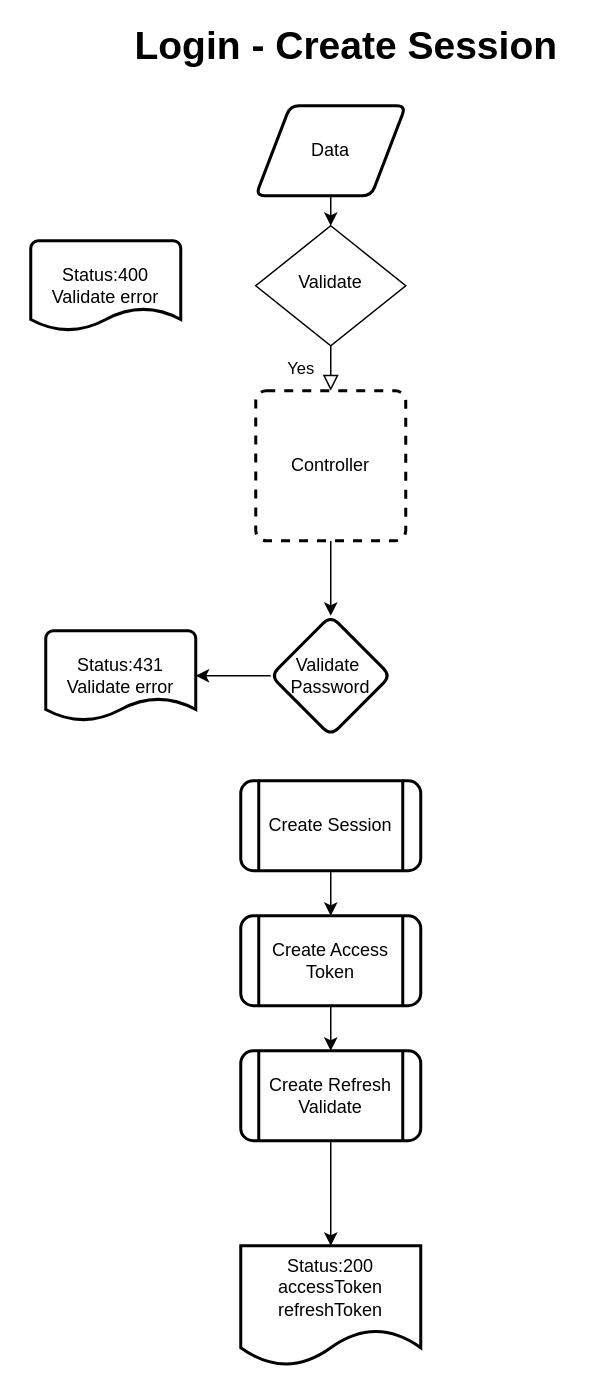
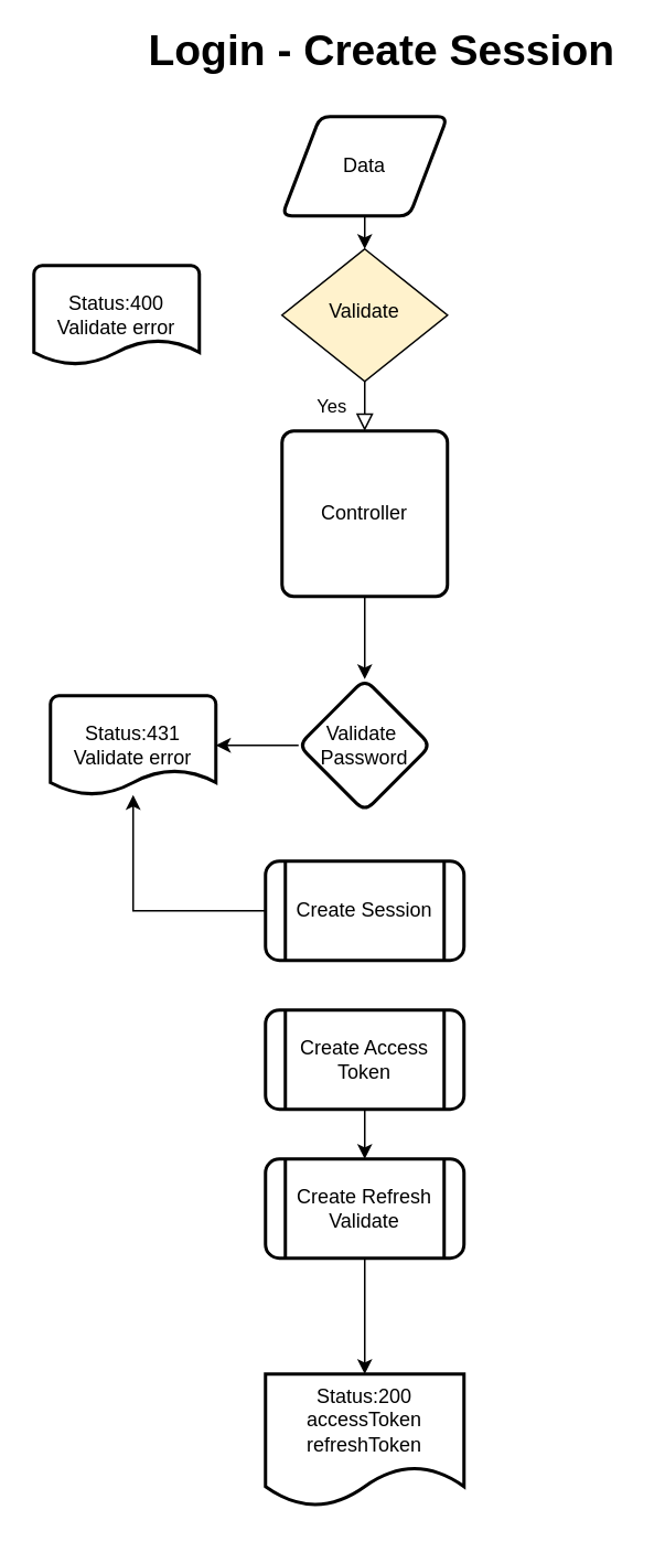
- <mxCell id="3" value="Validate" style="rhombus;whiteSpace=wrap;html=1;shadow=0;fontFamily=Helvetica;fontSize=12;align=center;strokeWidth=1;spacing=6;spacingTop=-4;" vertex="1" parent="1"><mxGeometry x="170" y="150" width="100" height="80" as="geometry" /></mxCell>
+ <mxCell id="3" value="Validate" style="rhombus;whiteSpace=wrap;html=1;shadow=0;fontFamily=Helvetica;fontSize=12;align=center;strokeWidth=1;spacing=6;spacingTop=-4;fillColor=#fff2cc;" vertex="1" parent="1"><mxGeometry x="170" y="150" width="100" height="80" as="geometry" /></mxCell>
- <mxCell id="7" value="Controller" style="rounded=1;whiteSpace=wrap;html=1;absoluteArcSize=1;arcSize=14;strokeWidth=2;dashed=1;" vertex="1" parent="1"><mxGeometry x="170" y="260" width="100" height="100" as="geometry" /></mxCell>
+ <mxCell id="7" value="Controller" style="rounded=1;whiteSpace=wrap;html=1;absoluteArcSize=1;arcSize=14;strokeWidth=2;" vertex="1" parent="1"><mxGeometry x="170" y="260" width="100" height="100" as="geometry" /></mxCell>
- <mxCell id="13" value="" style="edgeStyle=orthogonalEdgeStyle;rounded=0;orthogonalLoop=1;jettySize=auto;html=1;" edge="1" parent="1" source="14" target="16"><mxGeometry relative="1" as="geometry" /></mxCell>
+ <mxCell id="13" value="" style="edgeStyle=orthogonalEdgeStyle;rounded=0;orthogonalLoop=1;jettySize=auto;html=1;" edge="1" parent="1" source="14" target="12"><mxGeometry relative="1" as="geometry" /></mxCell>
